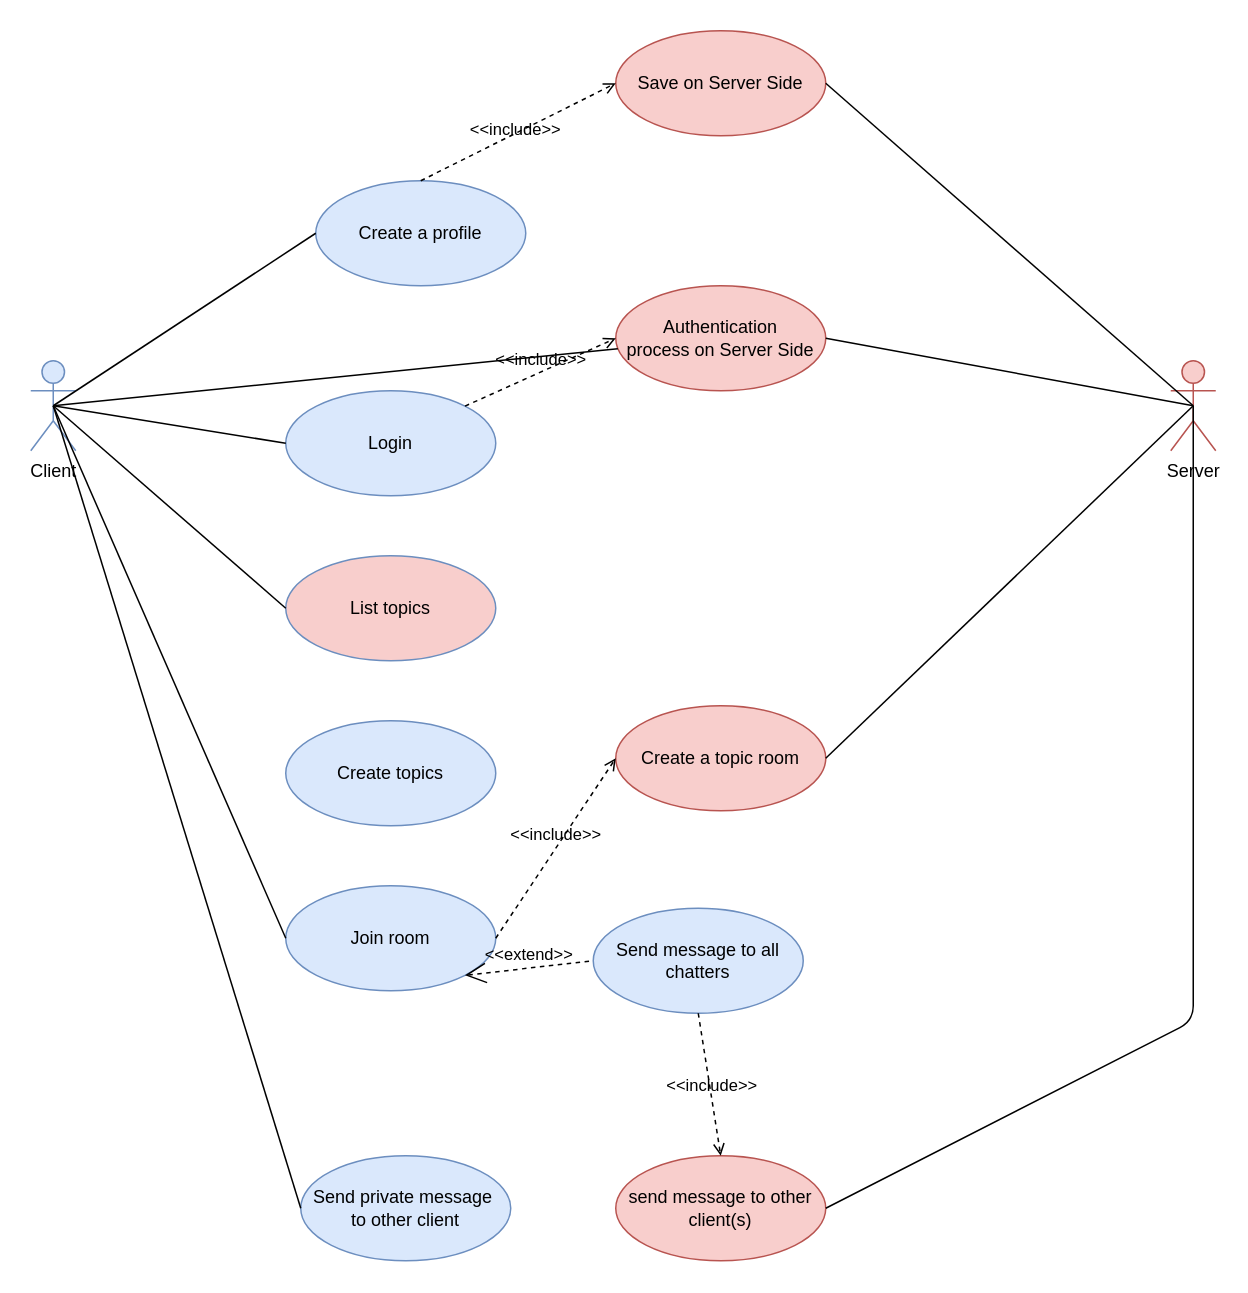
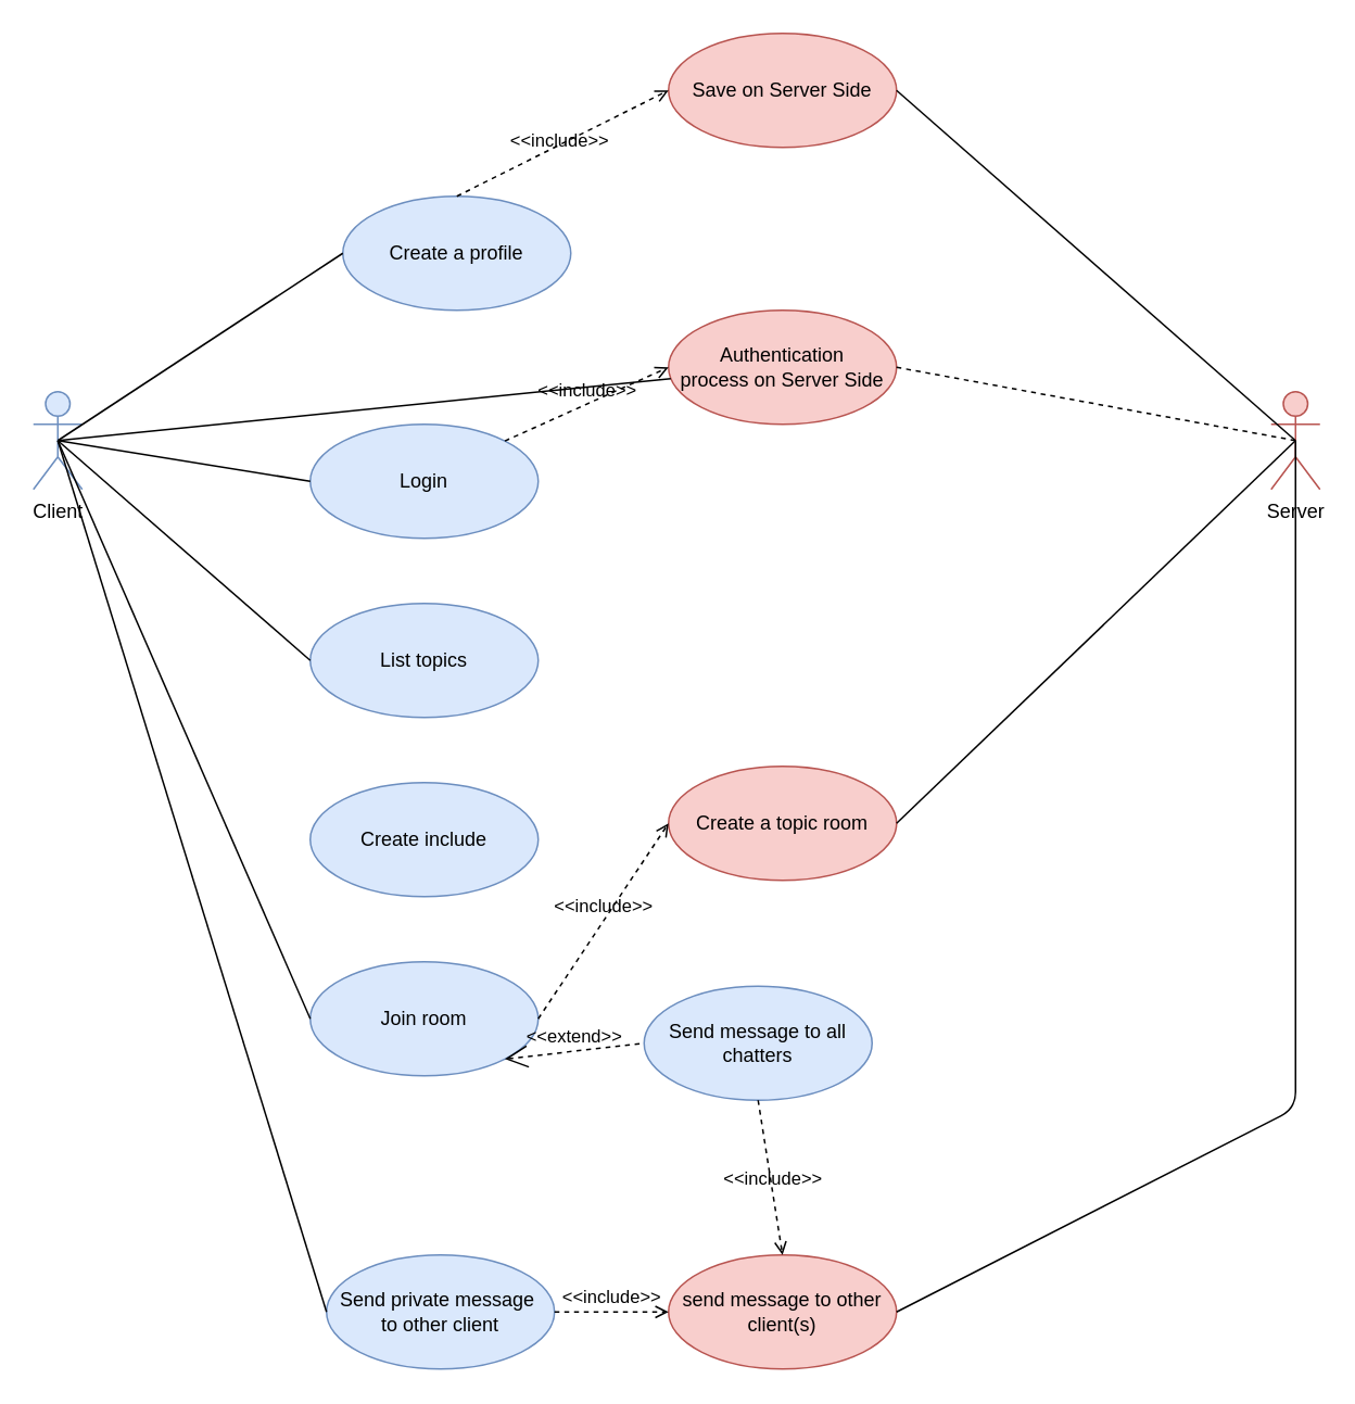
- <mxCell id="14" value="" style="edgeStyle=none;html=1;endArrow=none;verticalAlign=bottom;entryX=0.5;entryY=0.5;entryDx=0;entryDy=0;entryPerimeter=0;exitX=1;exitY=0.5;exitDx=0;exitDy=0;" parent="1" source="9" target="12" edge="1"><mxGeometry width="160" relative="1" as="geometry"><mxPoint x="590" y="370" as="sourcePoint" /><mxPoint x="750" y="370" as="targetPoint" /></mxGeometry></mxCell>
+ <mxCell id="14" value="" style="edgeStyle=none;html=1;endArrow=none;verticalAlign=bottom;entryX=0.5;entryY=0.5;entryDx=0;entryDy=0;entryPerimeter=0;exitX=1;exitY=0.5;exitDx=0;exitDy=0;dashed=1;" parent="1" source="9" target="12" edge="1"><mxGeometry width="160" relative="1" as="geometry"><mxPoint x="590" y="370" as="sourcePoint" /><mxPoint x="750" y="370" as="targetPoint" /></mxGeometry></mxCell>
- <mxCell id="11" value="List topics" style="ellipse;whiteSpace=wrap;html=1;fillColor=#f8cecc;strokeColor=#6c8ebf;" parent="1" vertex="1"><mxGeometry x="190" y="370" width="140" height="70" as="geometry" /></mxCell>
+ <mxCell id="11" value="List topics" style="ellipse;whiteSpace=wrap;html=1;fillColor=#dae8fc;strokeColor=#6c8ebf;" parent="1" vertex="1"><mxGeometry x="190" y="370" width="140" height="70" as="geometry" /></mxCell>
- <mxCell id="16" value="Create topics" style="ellipse;whiteSpace=wrap;html=1;fillColor=#dae8fc;strokeColor=#6c8ebf;" parent="1" vertex="1"><mxGeometry x="190" y="480" width="140" height="70" as="geometry" /></mxCell>
+ <mxCell id="16" value="Create include" style="ellipse;whiteSpace=wrap;html=1;fillColor=#dae8fc;strokeColor=#6c8ebf;" parent="1" vertex="1"><mxGeometry x="190" y="480" width="140" height="70" as="geometry" /></mxCell>
+ <mxCell id="28" value="&amp;lt;&amp;lt;include&amp;gt;&amp;gt;" style="edgeStyle=none;html=1;endArrow=open;verticalAlign=bottom;dashed=1;labelBackgroundColor=none;exitX=1;exitY=0.5;exitDx=0;exitDy=0;entryX=0;entryY=0.5;entryDx=0;entryDy=0;" parent="1" source="25" target="27" edge="1"><mxGeometry width="160" relative="1" as="geometry"><mxPoint x="320" y="900" as="sourcePoint" /><mxPoint x="480" y="900" as="targetPoint" /></mxGeometry></mxCell>
